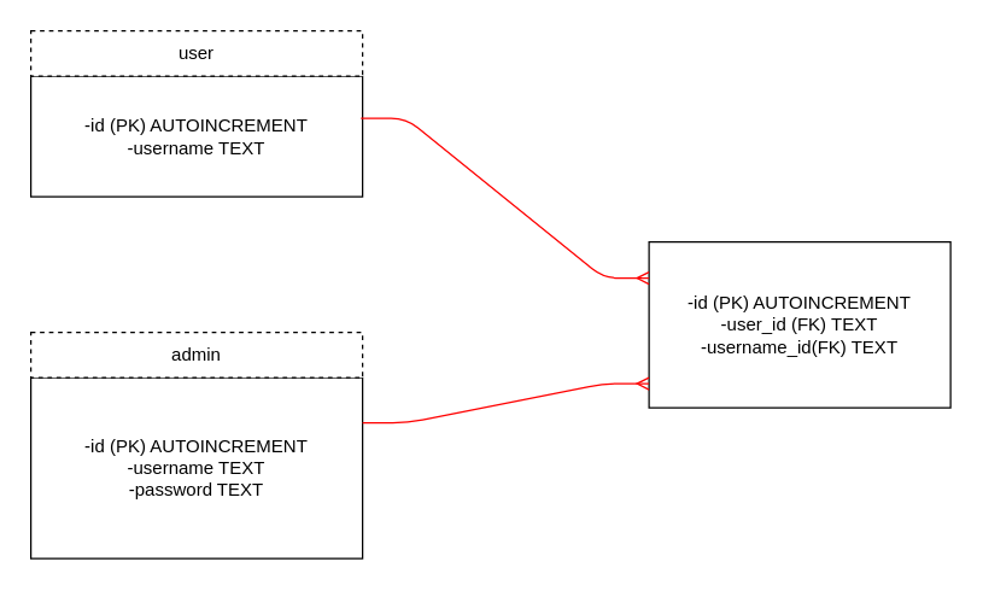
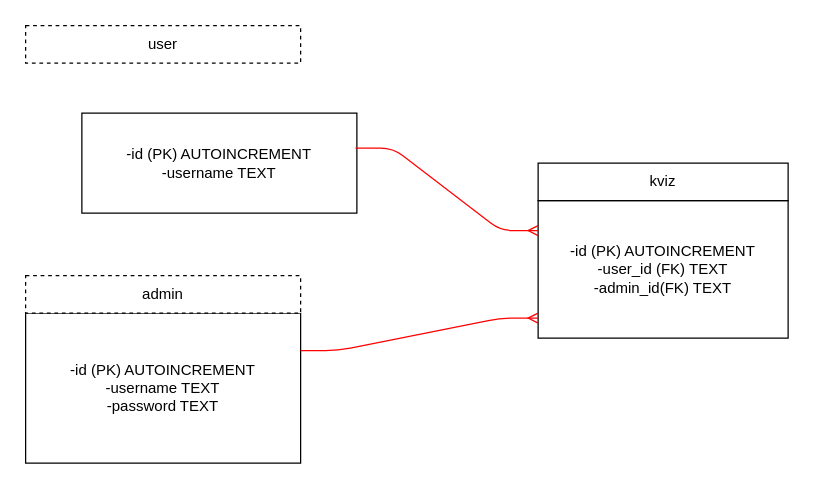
- <mxCell id="2" value="-id (PK) AUTOINCREMENT&lt;br&gt;-username TEXT" style="rounded=0;whiteSpace=wrap;html=1;" parent="1" vertex="1"><mxGeometry x="20" y="50" width="220" height="80" as="geometry" /></mxCell>
+ <mxCell id="2" value="-id (PK) AUTOINCREMENT&lt;br&gt;-username TEXT" style="rounded=0;whiteSpace=wrap;html=1;" parent="1" vertex="1"><mxGeometry x="65" y="90" width="220" height="80" as="geometry" /></mxCell>
+ <mxCell id="5" value="kviz" style="rounded=0;whiteSpace=wrap;html=1;" parent="1" vertex="1"><mxGeometry x="430" y="130" width="200" height="30" as="geometry" /></mxCell>
- <mxCell id="4" value="-id (PK) AUTOINCREMENT&lt;br&gt;-user_id (FK) TEXT&lt;br&gt;-username_id(FK) TEXT" style="rounded=0;whiteSpace=wrap;html=1;" parent="1" vertex="1"><mxGeometry x="430" y="160" width="200" height="110" as="geometry" /></mxCell>
+ <mxCell id="4" value="-id (PK) AUTOINCREMENT&lt;br&gt;-user_id (FK) TEXT&lt;br&gt;-admin_id(FK) TEXT" style="rounded=0;whiteSpace=wrap;html=1;" parent="1" vertex="1"><mxGeometry x="430" y="160" width="200" height="110" as="geometry" /></mxCell>
